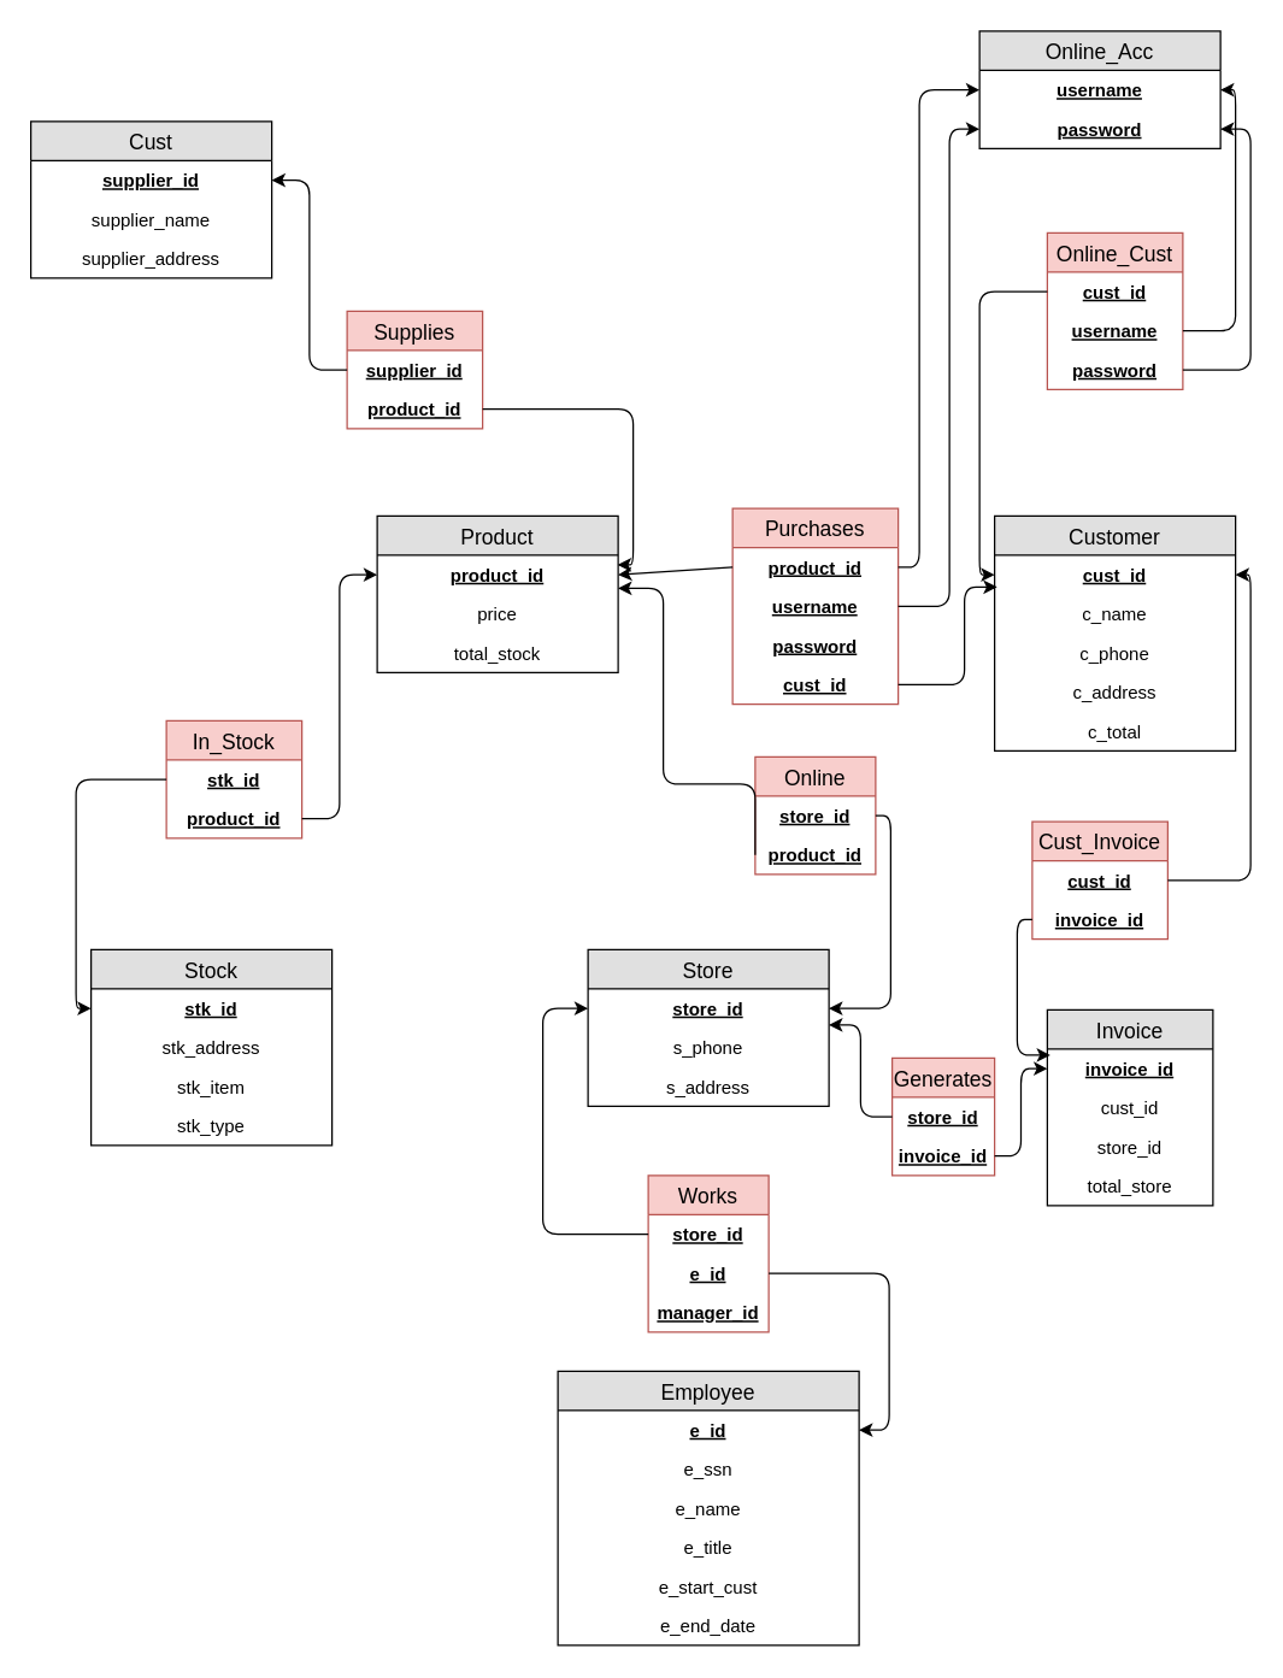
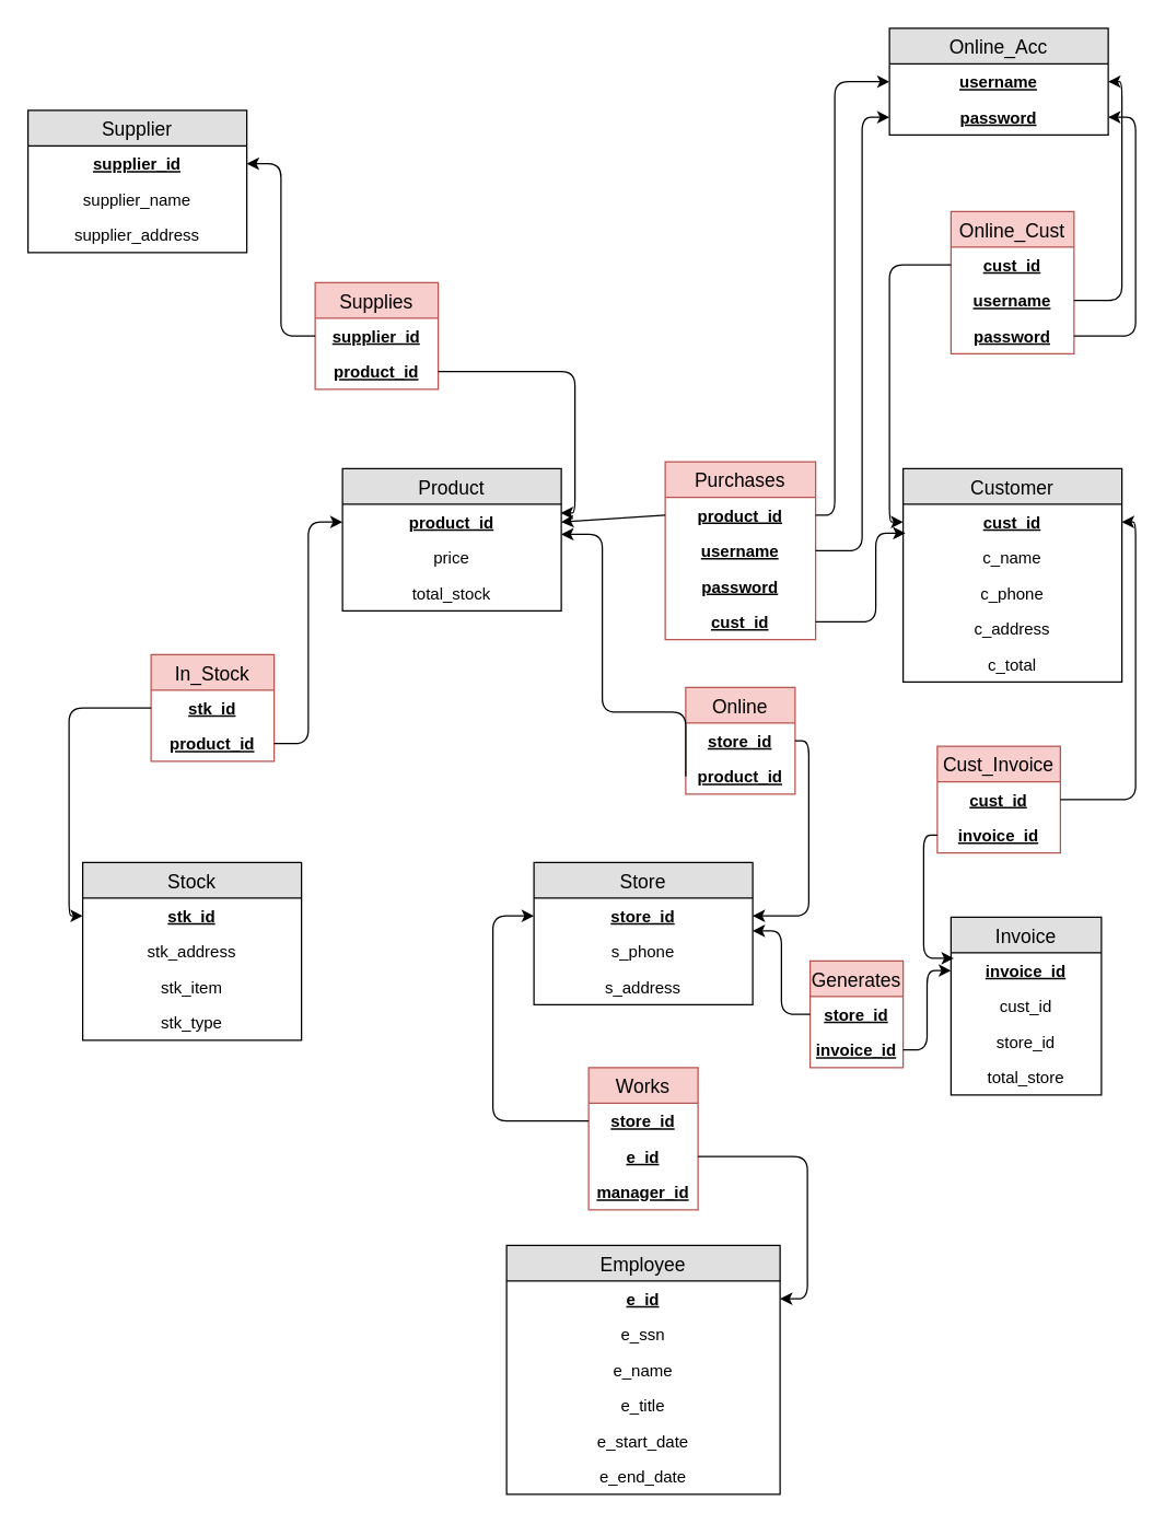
- <mxCell id="2" value="Cust" style="swimlane;fontStyle=0;childLayout=stackLayout;horizontal=1;startSize=26;fillColor=#e0e0e0;horizontalStack=0;resizeParent=1;resizeParentMax=0;resizeLast=0;collapsible=1;marginBottom=0;swimlaneFillColor=#ffffff;align=center;fontSize=14;" parent="1" vertex="1"><mxGeometry x="20" y="80" width="160" height="104" as="geometry" /></mxCell>
+ <mxCell id="2" value="Supplier" style="swimlane;fontStyle=0;childLayout=stackLayout;horizontal=1;startSize=26;fillColor=#e0e0e0;horizontalStack=0;resizeParent=1;resizeParentMax=0;resizeLast=0;collapsible=1;marginBottom=0;swimlaneFillColor=#ffffff;align=center;fontSize=14;" parent="1" vertex="1"><mxGeometry x="20" y="80" width="160" height="104" as="geometry" /></mxCell>
- <mxCell id="29" value="e_start_cust" style="text;strokeColor=none;fillColor=none;spacingLeft=4;spacingRight=4;overflow=hidden;rotatable=0;points=[[0,0.5],[1,0.5]];portConstraint=eastwest;fontSize=12;align=center;" parent="24" vertex="1"><mxGeometry y="130" width="200" height="26" as="geometry" /></mxCell>
+ <mxCell id="29" value="e_start_date" style="text;strokeColor=none;fillColor=none;spacingLeft=4;spacingRight=4;overflow=hidden;rotatable=0;points=[[0,0.5],[1,0.5]];portConstraint=eastwest;fontSize=12;align=center;" parent="24" vertex="1"><mxGeometry y="130" width="200" height="26" as="geometry" /></mxCell>
